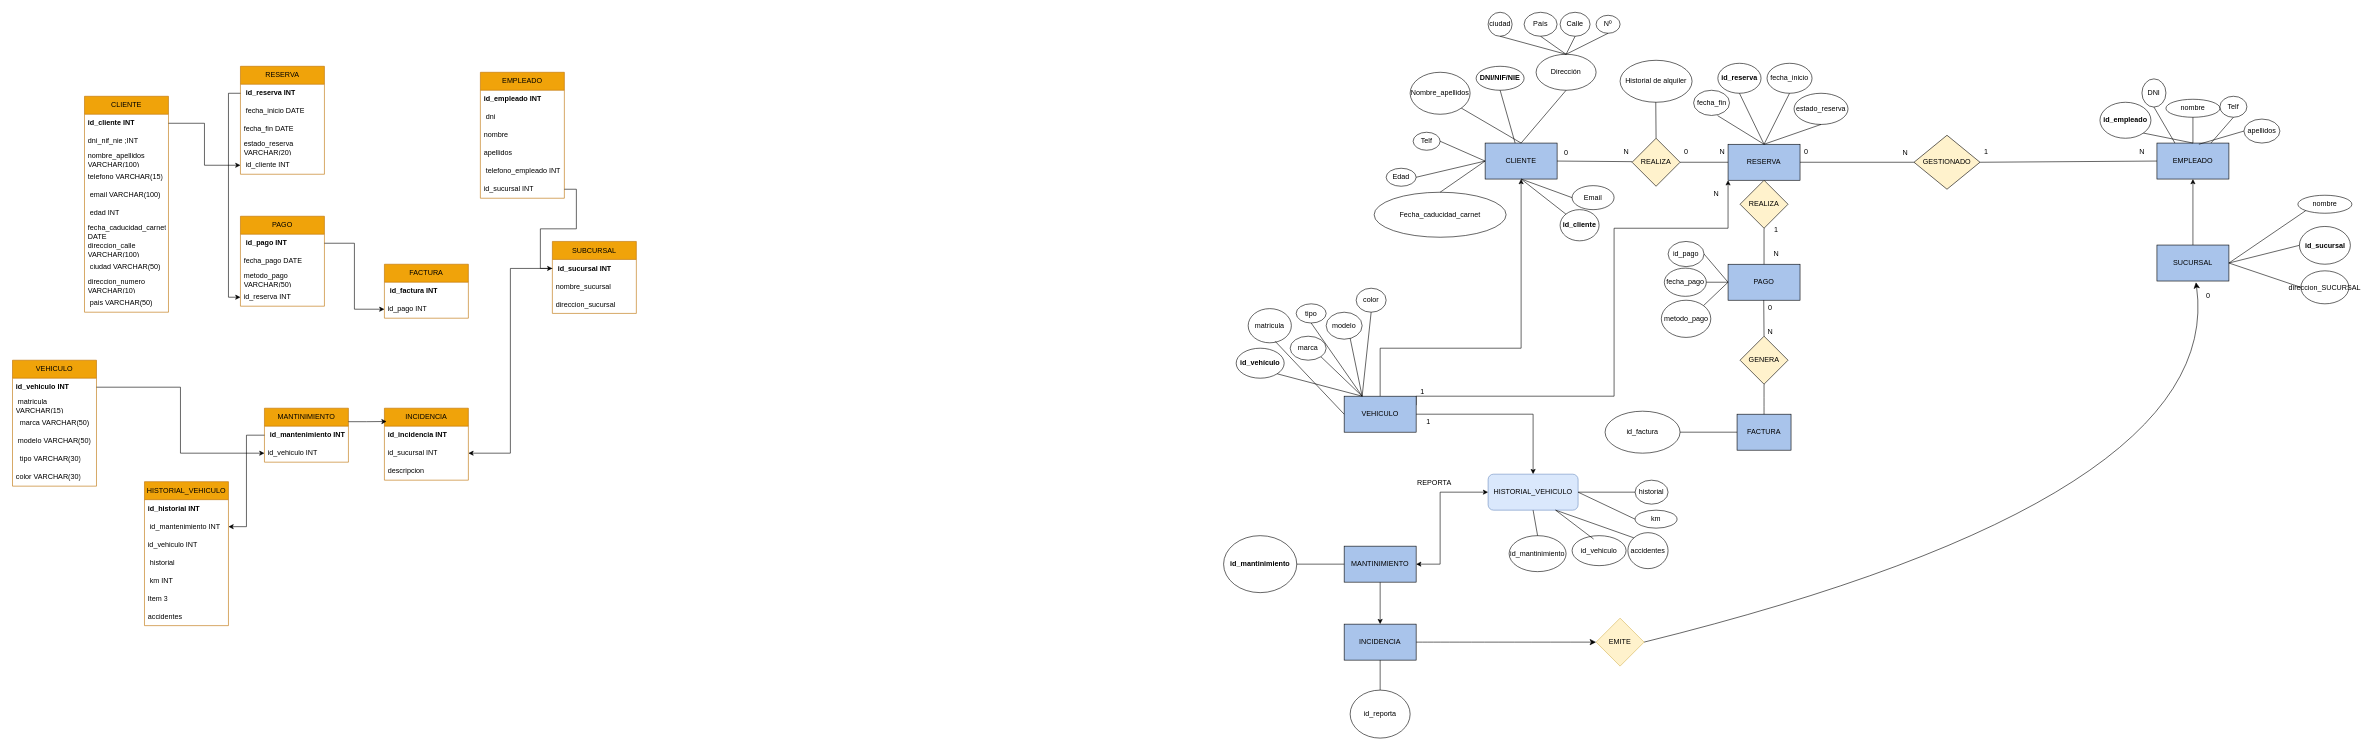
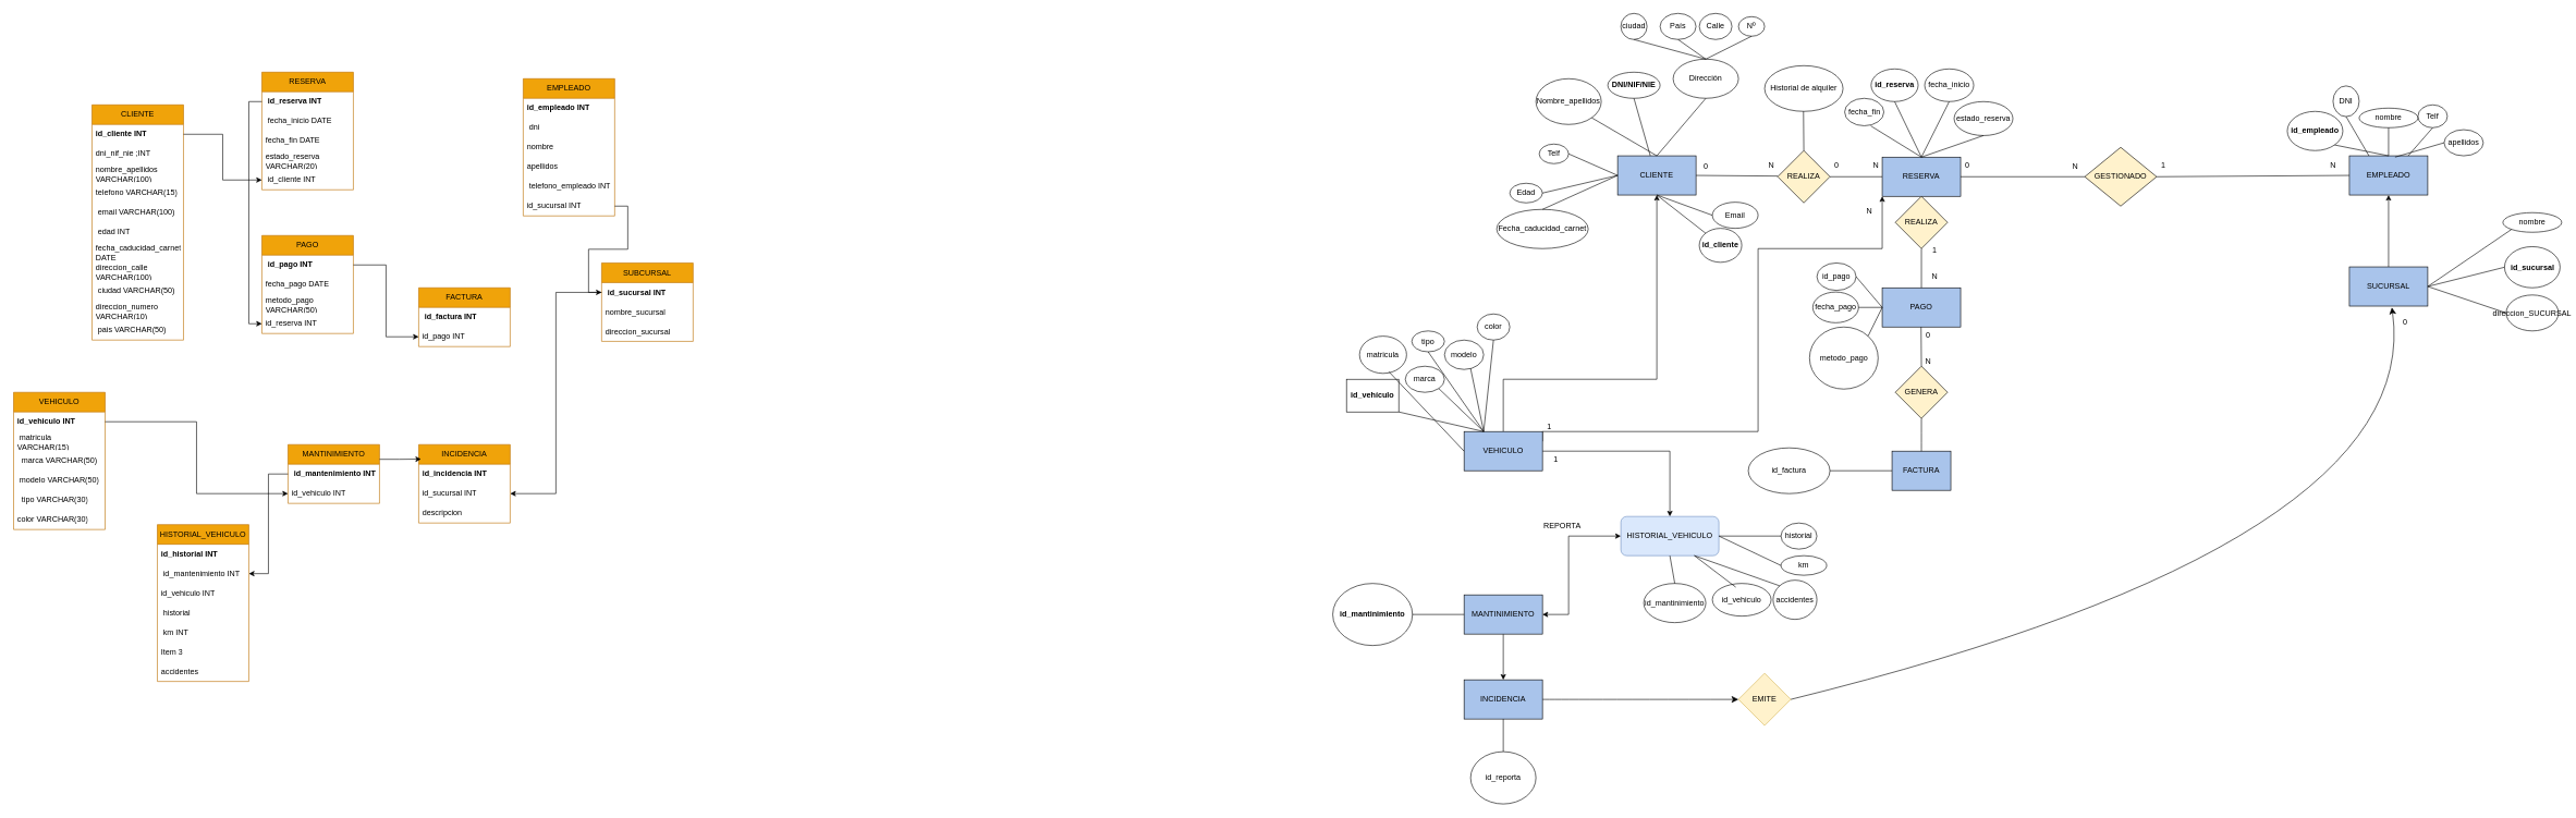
- <mxCell id="57" value="" style="endArrow=none;html=1;rounded=0;exitX=0.5;exitY=0;exitDx=0;exitDy=0;entryX=0.5;entryY=1;entryDx=0;entryDy=0;" parent="1" source="3" target="54" edge="1"><mxGeometry width="50" height="50" relative="1" as="geometry"><mxPoint x="2700" y="100" as="sourcePoint" /><mxPoint x="2750" y="50" as="targetPoint" /></mxGeometry></mxCell>
- <mxCell id="8" value="Fecha_caducidad_carnet" style="ellipse;whiteSpace=wrap;html=1;" parent="1" vertex="1"><mxGeometry x="2290" y="320" width="220" height="75" as="geometry" /></mxCell>
+ <mxCell id="8" value="Fecha_caducidad_carnet" style="ellipse;whiteSpace=wrap;html=1;" parent="1" vertex="1"><mxGeometry x="2290" y="320" width="140" height="60" as="geometry" /></mxCell>
- <mxCell id="109" value="metodo_pago" style="ellipse;whiteSpace=wrap;html=1;" parent="1" vertex="1"><mxGeometry x="2768.75" y="500" width="82.5" height="62" as="geometry" /></mxCell>
+ <mxCell id="109" value="metodo_pago" style="ellipse;whiteSpace=wrap;html=1;" parent="1" vertex="1"><mxGeometry x="2768.75" y="500" width="105" height="95" as="geometry" /></mxCell>
- <mxCell id="73" value="&lt;b&gt;id_vehículo&lt;/b&gt;" style="ellipse;whiteSpace=wrap;html=1;" parent="1" vertex="1"><mxGeometry x="2060" y="580" width="80" height="50" as="geometry" /></mxCell>
+ <mxCell id="73" value="&lt;b&gt;id_vehículo&lt;/b&gt;" style="whiteSpace=wrap;html=1;rounded=0;" parent="1" vertex="1"><mxGeometry x="2060" y="580" width="80" height="50" as="geometry" /></mxCell>
